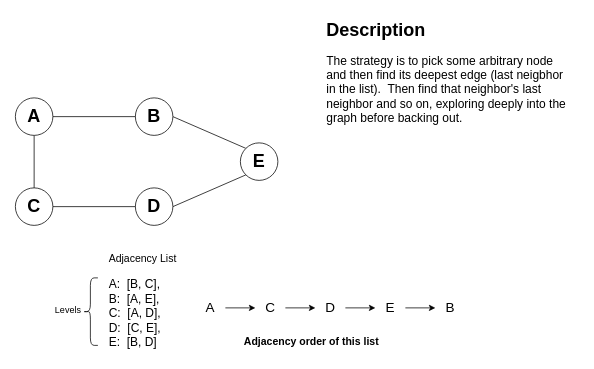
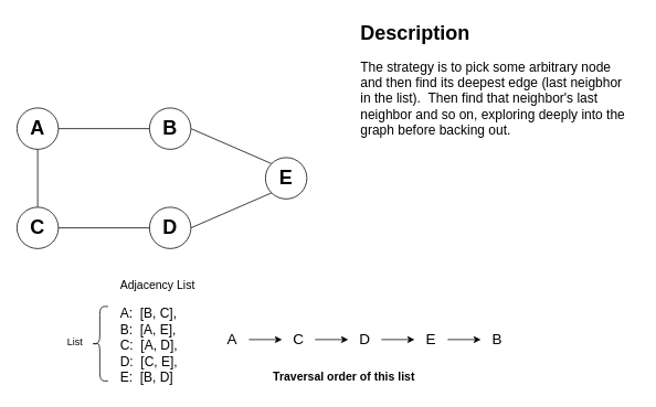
- <mxCell id="25" value="Levels" style="text;html=1;align=center;verticalAlign=middle;resizable=0;points=[];autosize=1;strokeColor=none;fillColor=none;" vertex="1" parent="1"><mxGeometry x="60" y="398" width="60" height="30" as="geometry" /></mxCell>
+ <mxCell id="25" value="List" style="text;html=1;align=center;verticalAlign=middle;resizable=0;points=[];autosize=1;strokeColor=none;fillColor=none;" vertex="1" parent="1"><mxGeometry x="60" y="398" width="60" height="30" as="geometry" /></mxCell>
- <mxCell id="23" value="&lt;font style=&quot;font-size: 14px;&quot;&gt;&lt;b&gt;Adjacency order of this list&lt;/b&gt;&lt;/font&gt;" style="text;html=1;strokeColor=none;fillColor=none;align=center;verticalAlign=middle;whiteSpace=wrap;rounded=0;" parent="1" vertex="1"><mxGeometry x="320" y="440" width="190" height="30" as="geometry" /></mxCell>
+ <mxCell id="23" value="&lt;font style=&quot;font-size: 14px;&quot;&gt;&lt;b&gt;Traversal order of this list&lt;/b&gt;&lt;/font&gt;" style="text;html=1;strokeColor=none;fillColor=none;align=center;verticalAlign=middle;whiteSpace=wrap;rounded=0;" parent="1" vertex="1"><mxGeometry x="320" y="440" width="190" height="30" as="geometry" /></mxCell>
